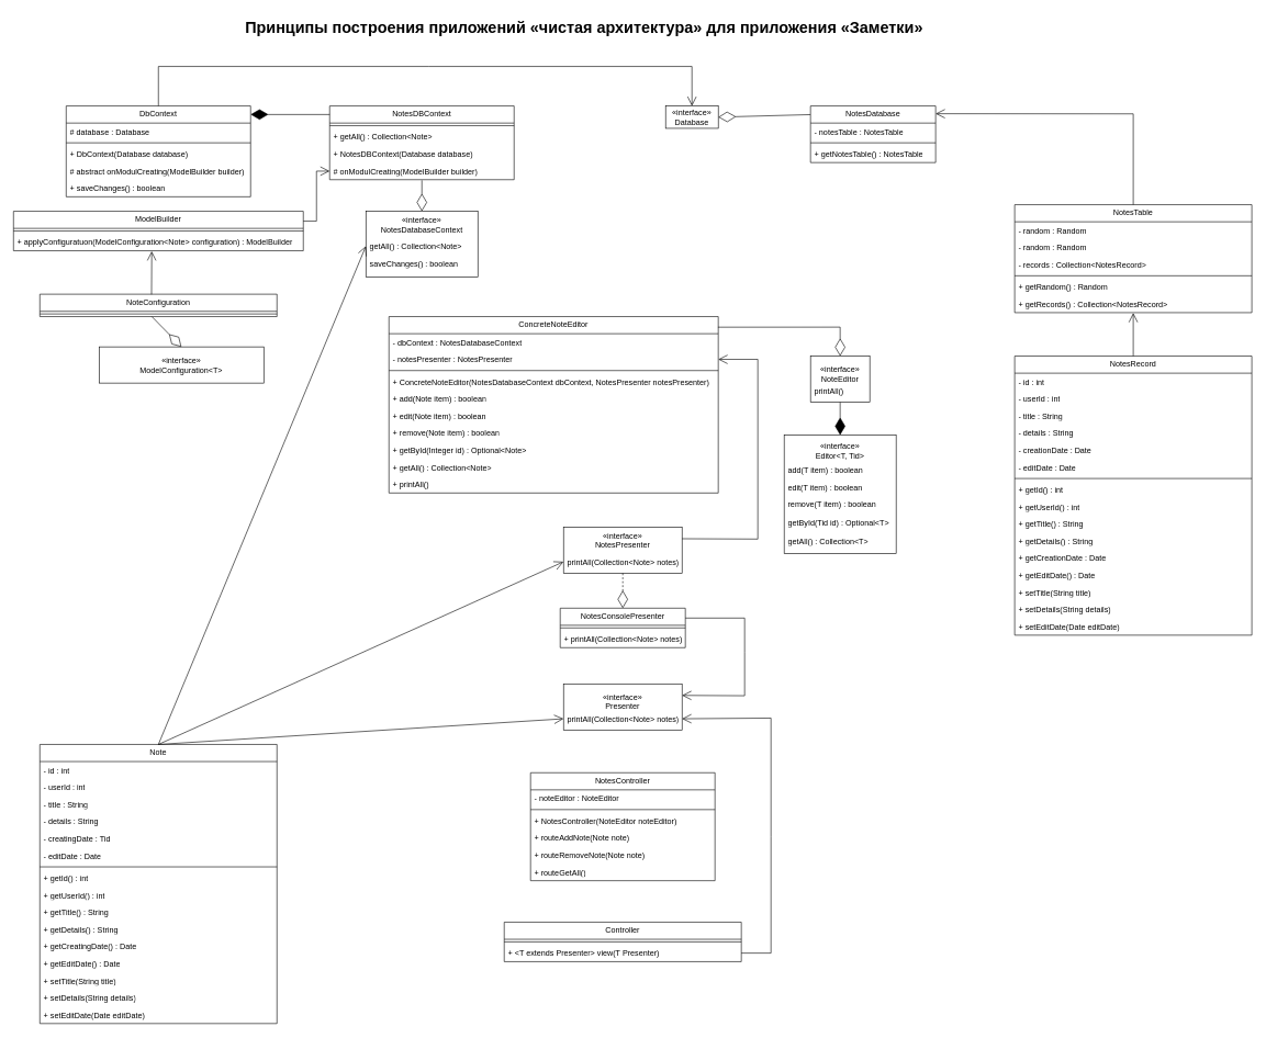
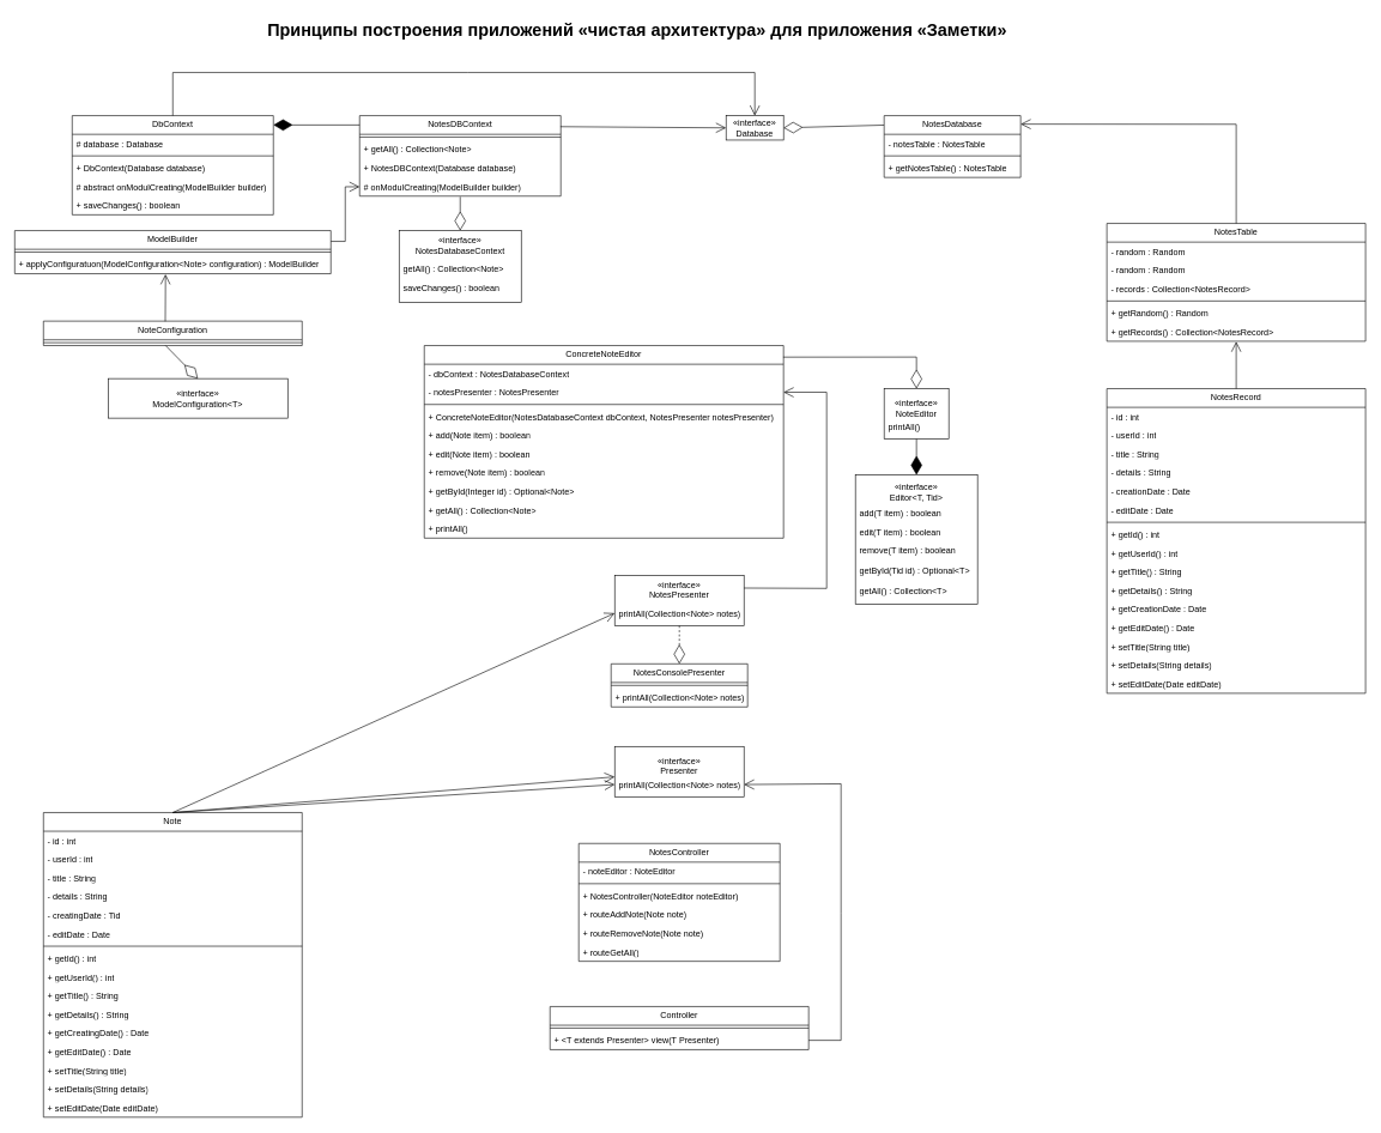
+ <mxCell id="100" value="" style="endArrow=open;endFill=1;endSize=12;html=1;rounded=0;exitX=0.998;exitY=0.137;exitDx=0;exitDy=0;exitPerimeter=0;entryX=0;entryY=0.5;entryDx=0;entryDy=0;" parent="1" source="88" target="74" edge="1"><mxGeometry width="160" relative="1" as="geometry"><mxPoint x="830" y="350" as="sourcePoint" /><mxPoint x="990" y="350" as="targetPoint" /></mxGeometry></mxCell>
- <mxCell id="121" value="" style="endArrow=open;endFill=1;endSize=12;html=1;rounded=0;exitX=0.5;exitY=0;exitDx=0;exitDy=0;entryX=0;entryY=0.5;entryDx=0;entryDy=0;" parent="1" source="3" target="57" edge="1"><mxGeometry width="160" relative="1" as="geometry"><mxPoint x="590" y="750" as="sourcePoint" /><mxPoint x="750" y="750" as="targetPoint" /></mxGeometry></mxCell>
+ <mxCell id="121" value="" style="endArrow=open;endFill=1;endSize=12;html=1;rounded=0;exitX=0.5;exitY=0;exitDx=0;exitDy=0;" parent="1" source="3" target="112" edge="1"><mxGeometry width="160" relative="1" as="geometry"><mxPoint x="590" y="750" as="sourcePoint" /><mxPoint x="750" y="750" as="targetPoint" /></mxGeometry></mxCell>
- <mxCell id="119" value="" style="endArrow=open;endFill=1;endSize=12;html=1;rounded=0;exitX=1;exitY=0.25;exitDx=0;exitDy=0;entryX=1;entryY=0.25;entryDx=0;entryDy=0;" parent="1" source="114" target="112" edge="1"><mxGeometry width="160" relative="1" as="geometry"><mxPoint x="765" y="1118" as="sourcePoint" /><mxPoint x="925" y="1118" as="targetPoint" /><Array as="points"><mxPoint x="1130" y="938" /><mxPoint x="1130" y="990" /><mxPoint x="1130" y="1056" /></Array></mxGeometry></mxCell>
